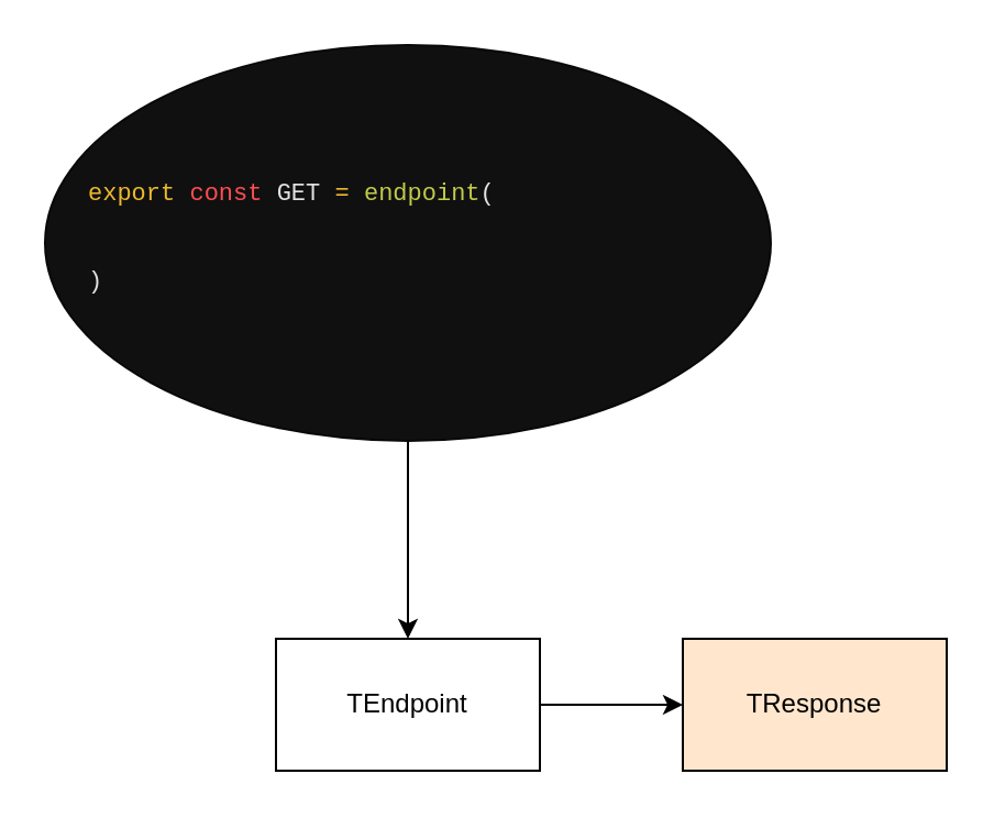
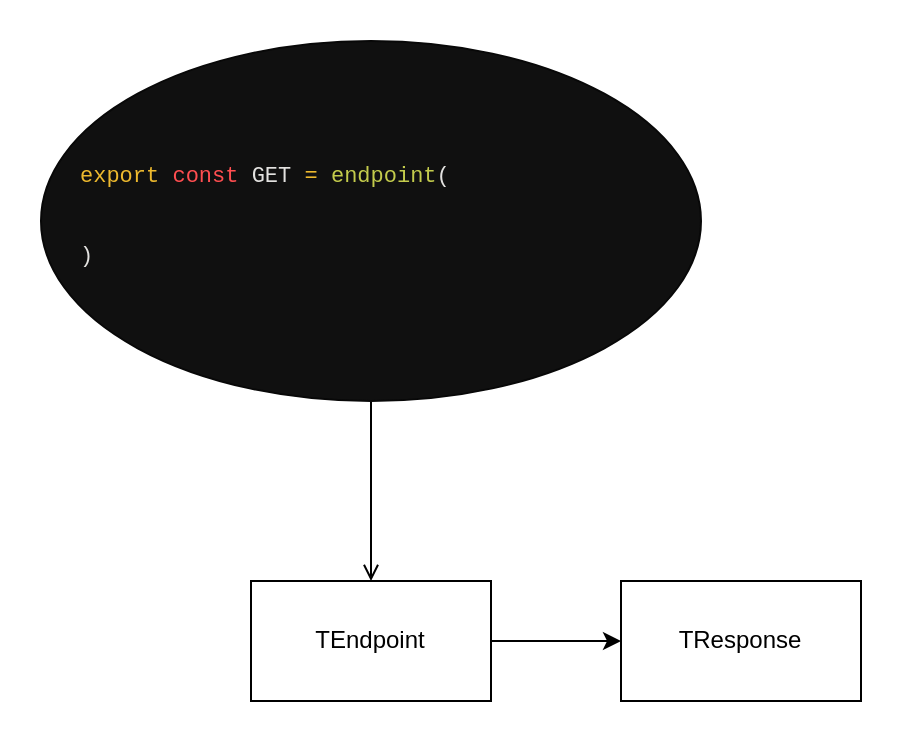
- <mxCell id="2" style="edgeStyle=none;html=1;" edge="1" parent="1" source="3" target="5"><mxGeometry relative="1" as="geometry" /></mxCell>
+ <mxCell id="2" style="edgeStyle=none;html=1;endArrow=open;" edge="1" parent="1" source="3" target="5"><mxGeometry relative="1" as="geometry" /></mxCell>
- <mxCell id="6" value="TResponse" style="whiteSpace=wrap;html=1;fillColor=#ffe6cc;" vertex="1" parent="1"><mxGeometry x="310" y="290" width="120" height="60" as="geometry" /></mxCell>
+ <mxCell id="6" value="TResponse" style="whiteSpace=wrap;html=1;" vertex="1" parent="1"><mxGeometry x="310" y="290" width="120" height="60" as="geometry" /></mxCell>
